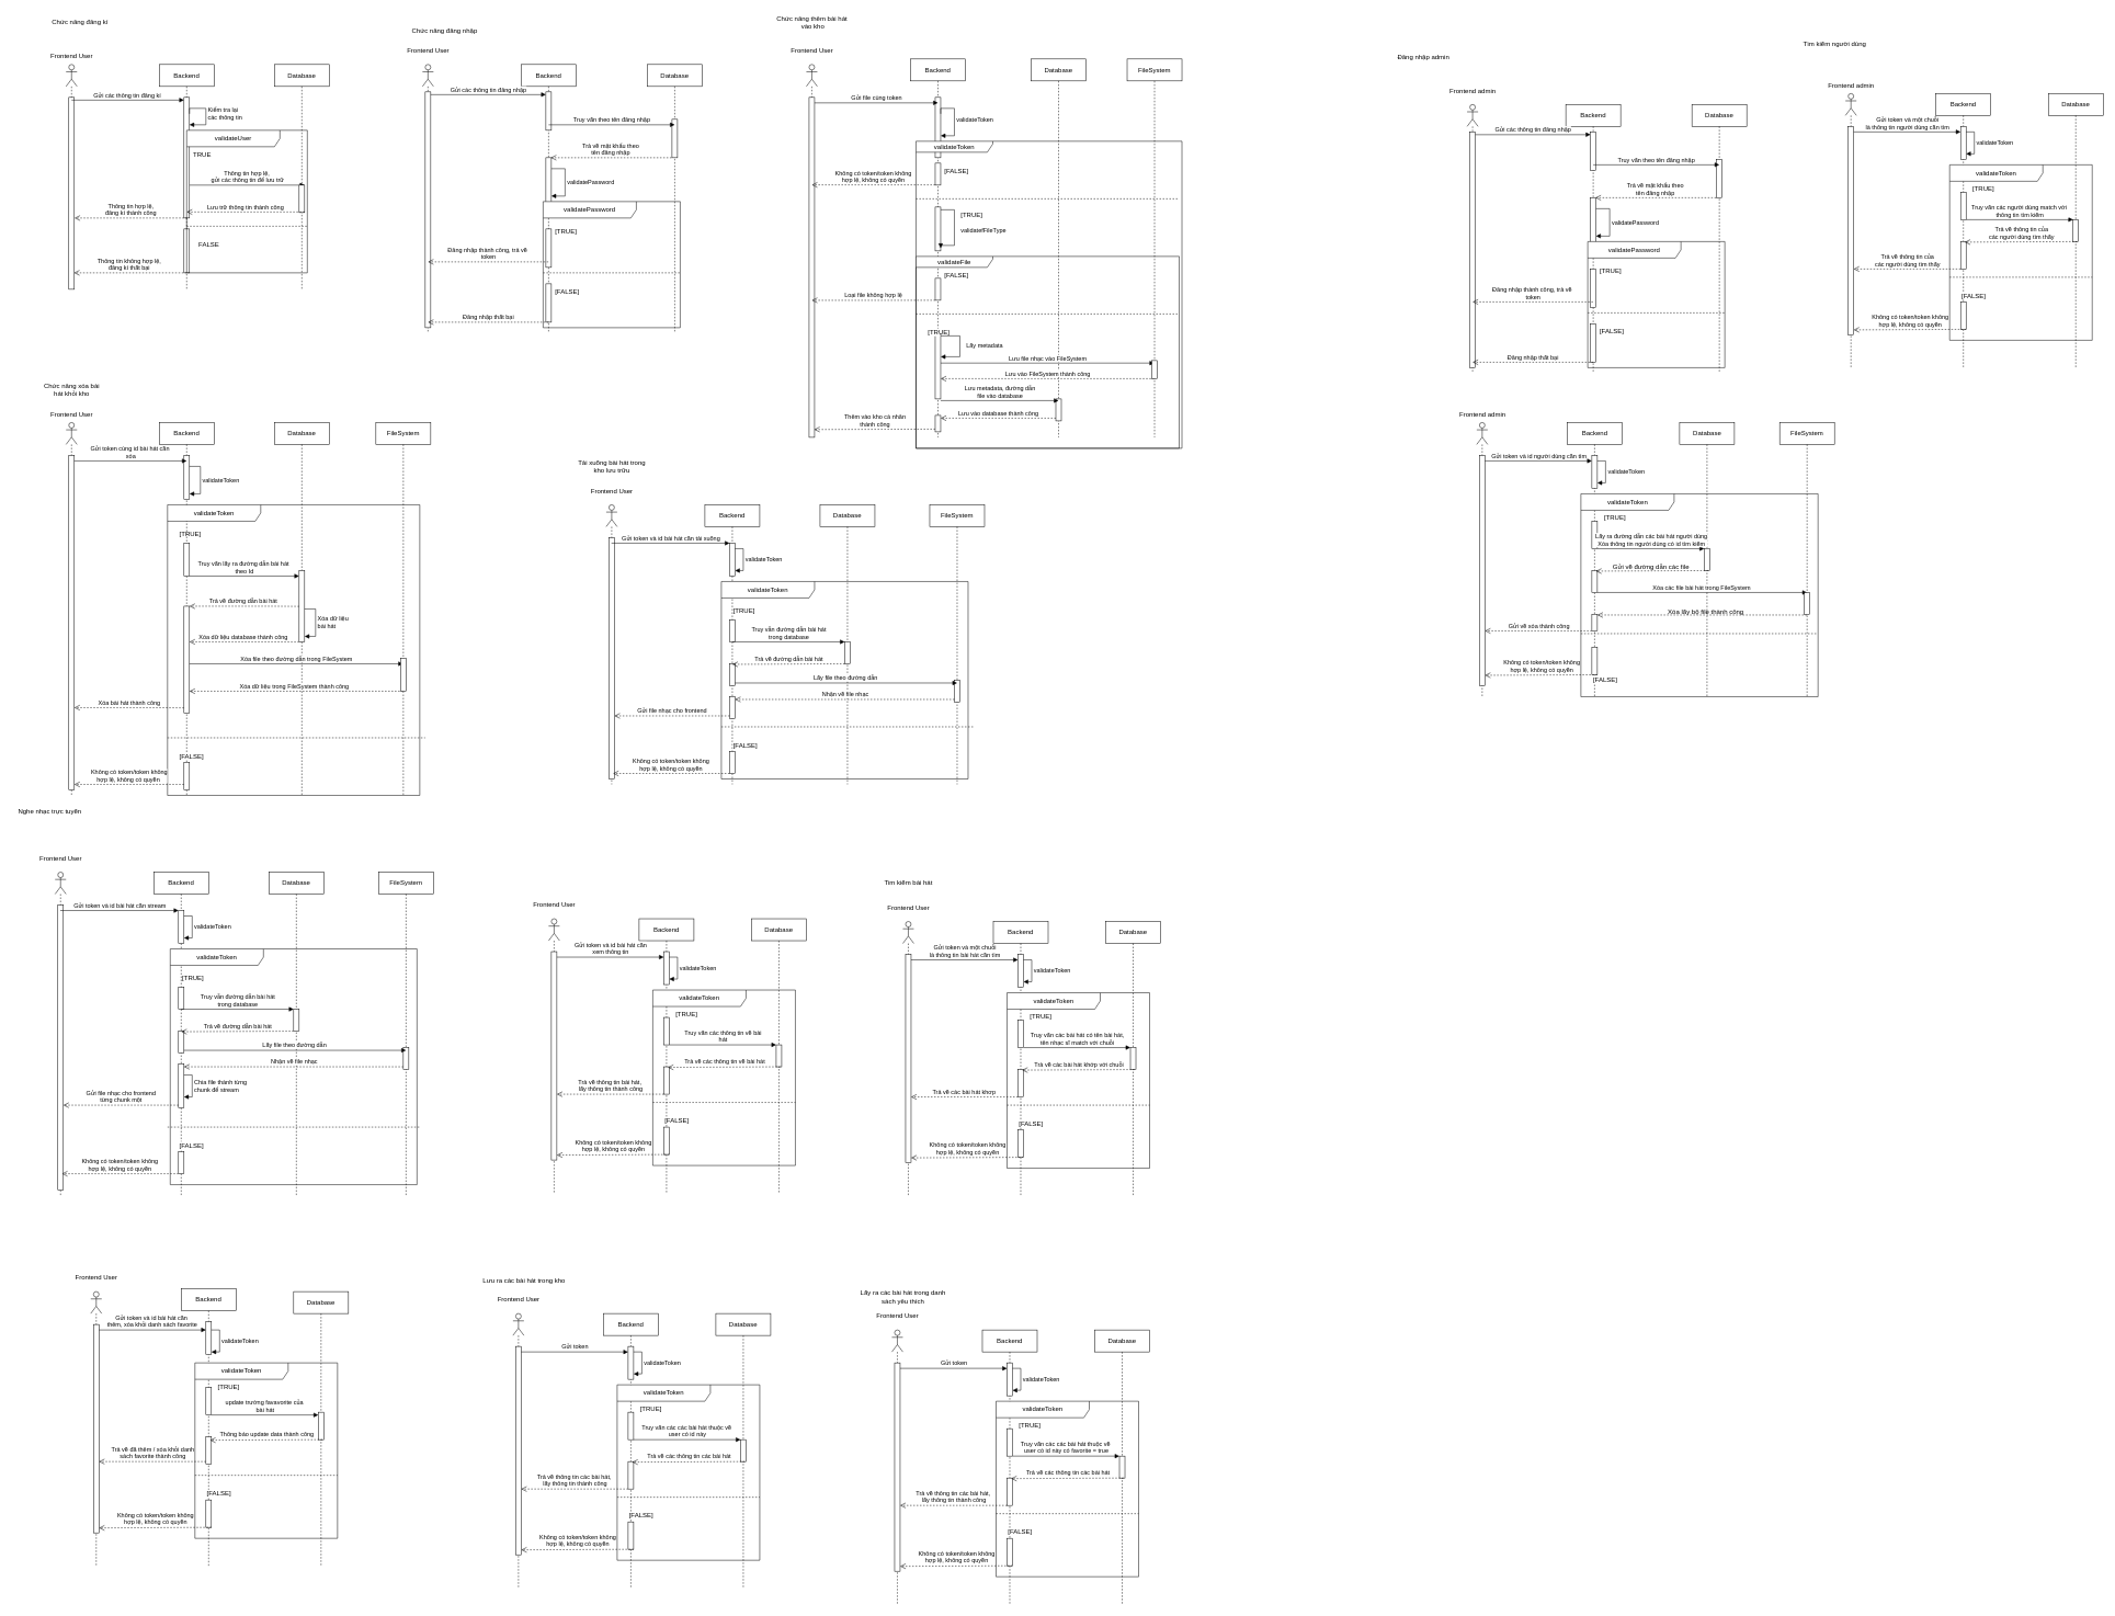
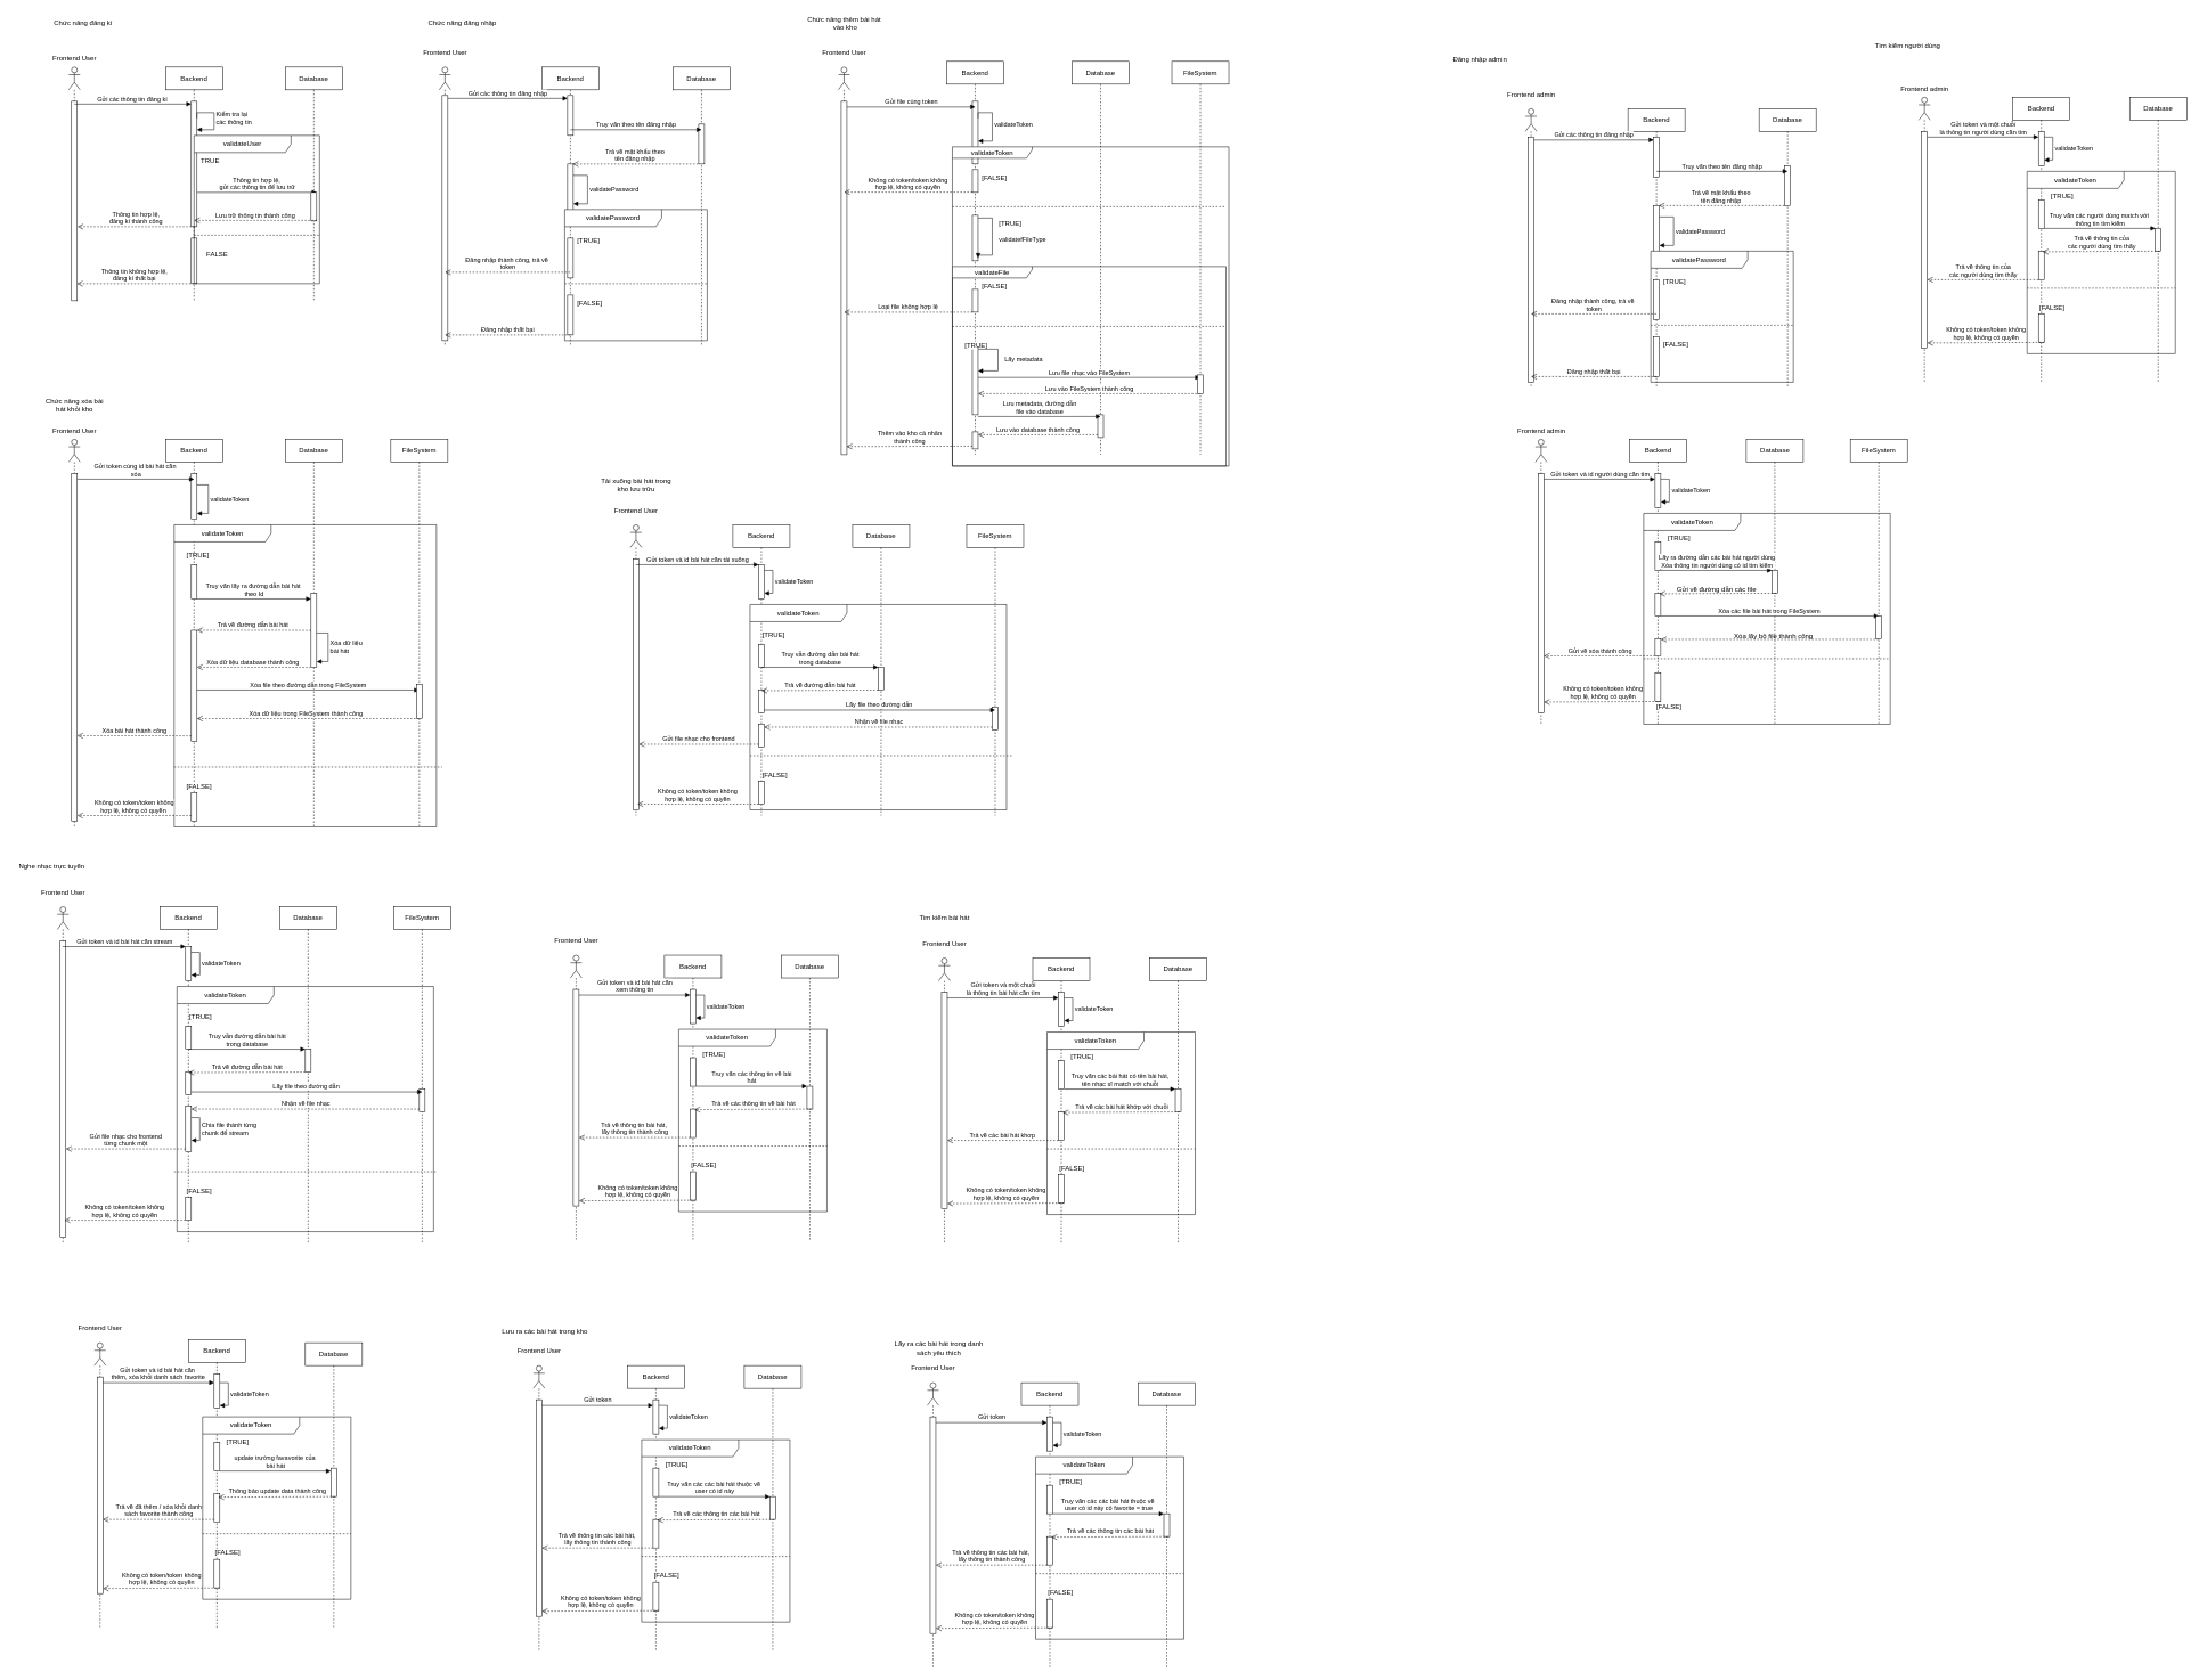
- <mxCell id="42" value="Chức năng đăng nhập" style="text;html=1;align=center;verticalAlign=middle;resizable=0;points=[];autosize=1;strokeColor=none;fillColor=none;" parent="1" vertex="1"><mxGeometry x="740" y="40" width="140" height="30" as="geometry" /></mxCell>
+ <mxCell id="42" value="Chức năng đăng nhập" style="text;html=1;align=center;verticalAlign=middle;resizable=0;points=[];autosize=1;strokeColor=none;fillColor=none;" parent="1" vertex="1"><mxGeometry x="740" y="25" width="140" height="30" as="geometry" /></mxCell>
- <mxCell id="126" value="Nghe nhạc trực tuyến" style="text;html=1;align=center;verticalAlign=middle;resizable=0;points=[];autosize=1;strokeColor=none;fillColor=none;" parent="1" vertex="1"><mxGeometry x="20" y="1465" width="140" height="30" as="geometry" /></mxCell>
+ <mxCell id="126" value="Nghe nhạc trực tuyến" style="text;html=1;align=center;verticalAlign=middle;resizable=0;points=[];autosize=1;strokeColor=none;fillColor=none;" parent="1" vertex="1"><mxGeometry x="20" y="1505" width="140" height="30" as="geometry" /></mxCell>
